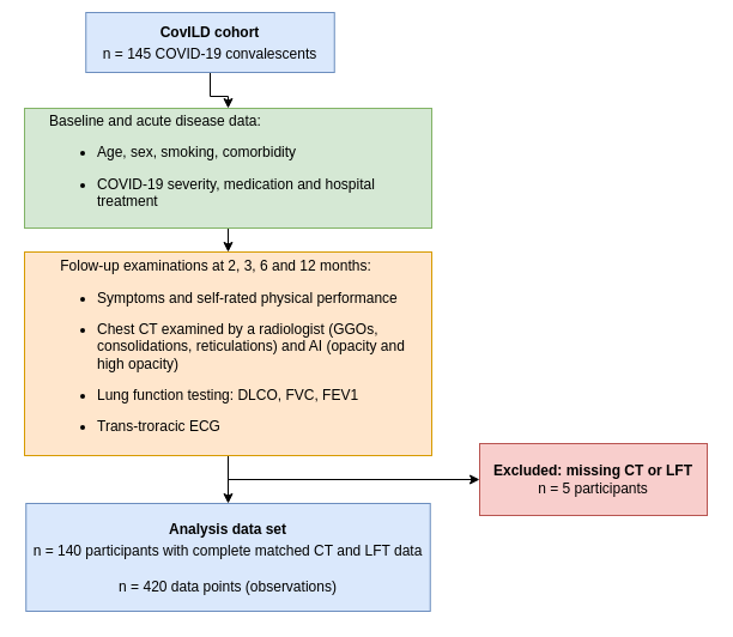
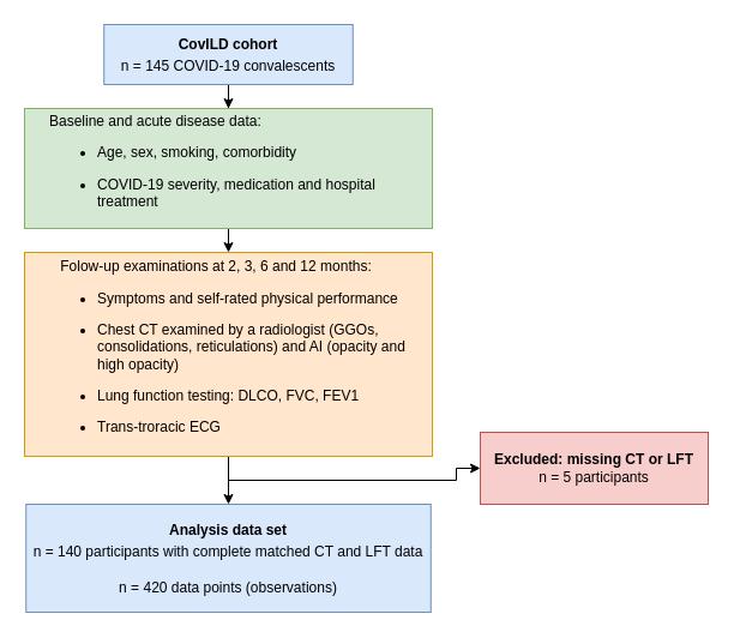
- <mxCell id="3" value="&lt;p style=&quot;line-height: 150%;&quot;&gt;&lt;b&gt;CovILD cohort&lt;br&gt;&lt;/b&gt;n = 145 COVID-19 convalescents&lt;/p&gt;" style="rounded=0;whiteSpace=wrap;html=1;fillColor=#dae8fc;strokeColor=#6c8ebf;" parent="1" vertex="1"><mxGeometry x="71.25" y="10" width="207.5" height="50" as="geometry" /></mxCell>
+ <mxCell id="3" value="&lt;p style=&quot;line-height: 150%;&quot;&gt;&lt;b&gt;CovILD cohort&lt;br&gt;&lt;/b&gt;n = 145 COVID-19 convalescents&lt;/p&gt;" style="rounded=0;whiteSpace=wrap;html=1;fillColor=#dae8fc;strokeColor=#6c8ebf;" parent="1" vertex="1"><mxGeometry x="86.25" y="20" width="207.5" height="50" as="geometry" /></mxCell>
- <mxCell id="10" value="&lt;b&gt;Excluded: missing CT or LFT&lt;br&gt;&lt;/b&gt;n = 5 participants" style="rounded=0;whiteSpace=wrap;html=1;fillColor=#f8cecc;strokeColor=#b85450;" parent="1" vertex="1"><mxGeometry x="400" y="370" width="190" height="60" as="geometry" /></mxCell>
+ <mxCell id="10" value="&lt;b&gt;Excluded: missing CT or LFT&lt;br&gt;&lt;/b&gt;n = 5 participants" style="rounded=0;whiteSpace=wrap;html=1;fillColor=#f8cecc;strokeColor=#b85450;" parent="1" vertex="1"><mxGeometry x="400" y="360" width="190" height="60" as="geometry" /></mxCell>
